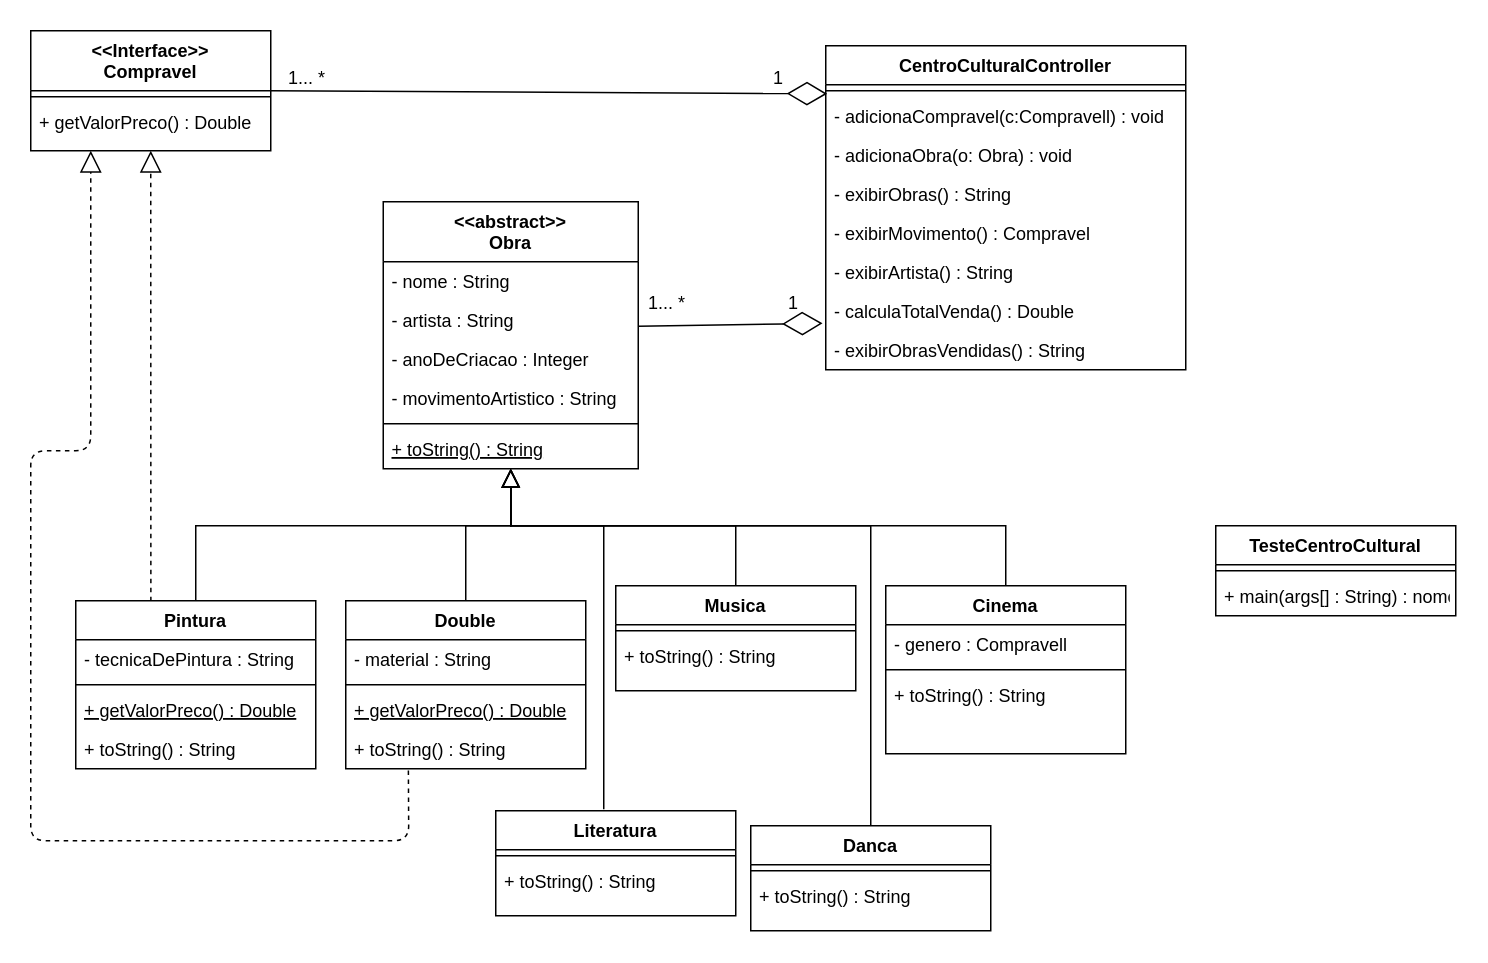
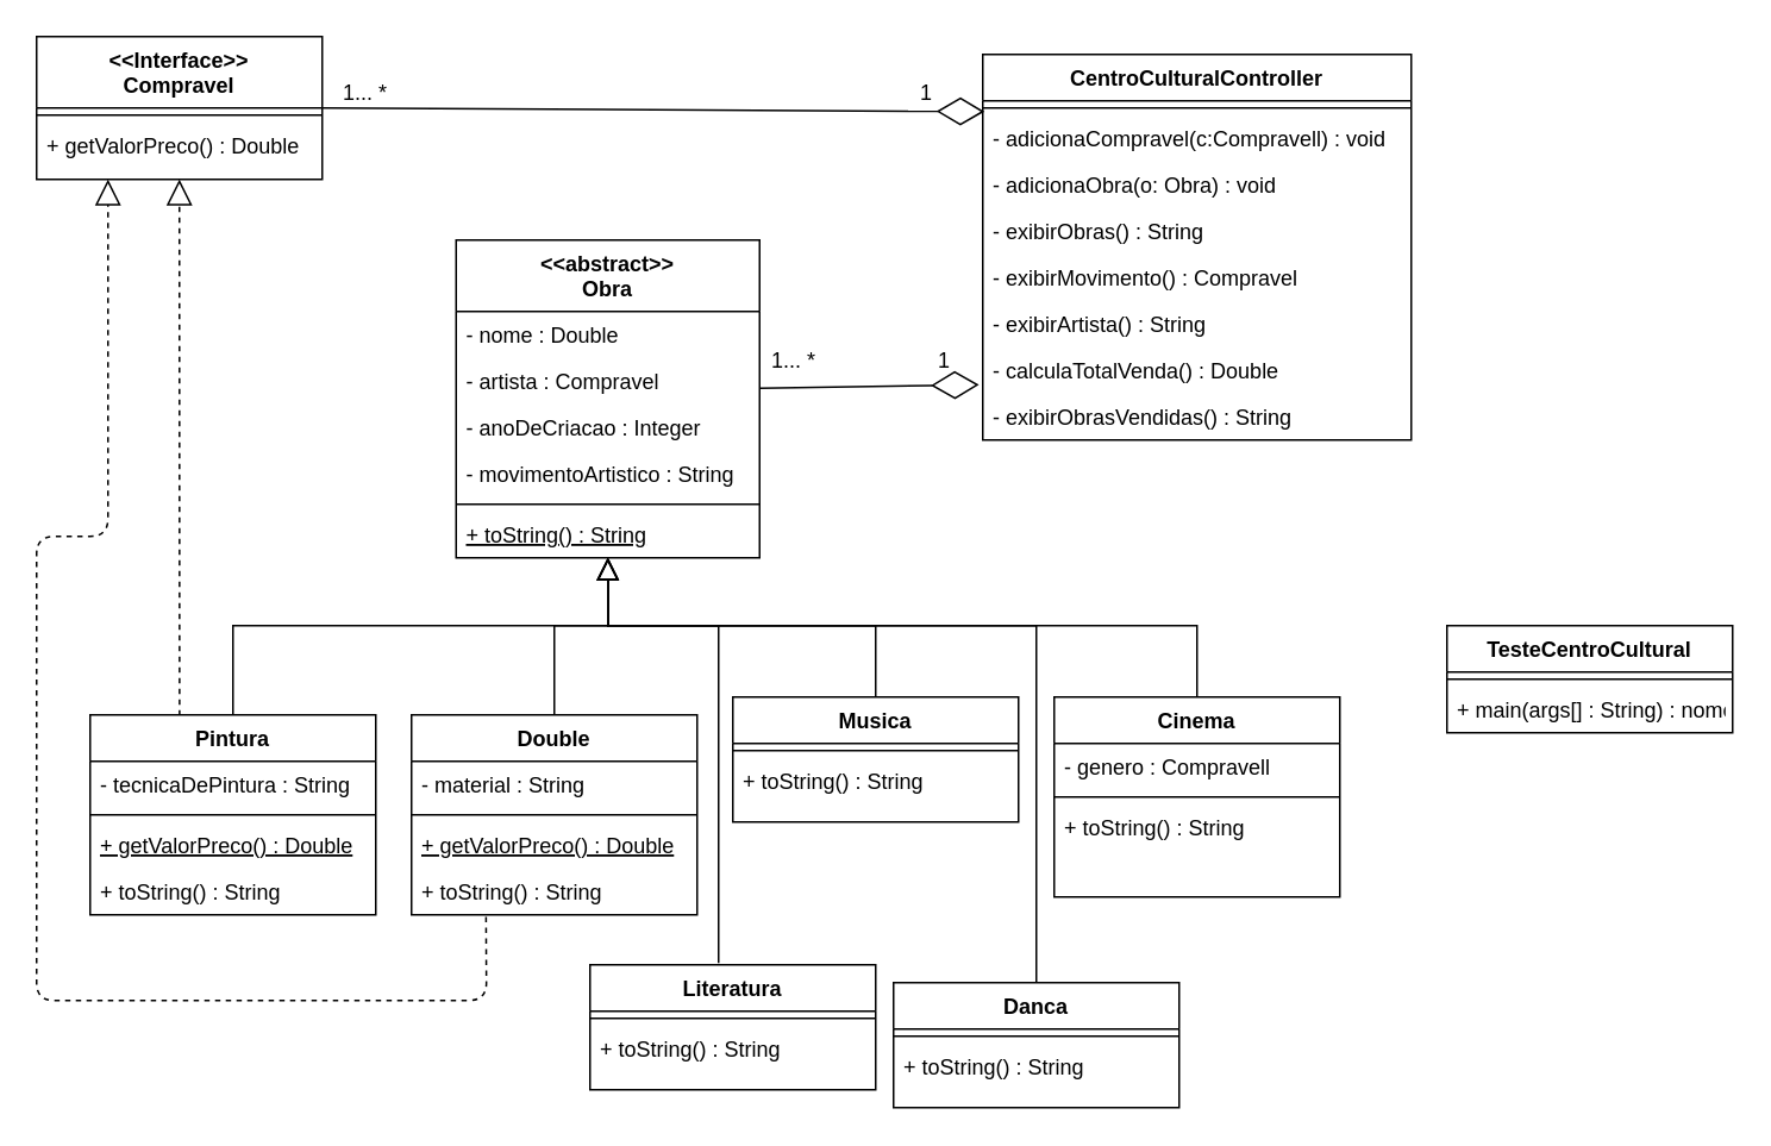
- <mxCell id="49" value="- nome : String" style="text;align=left;verticalAlign=top;spacingLeft=4;spacingRight=4;overflow=hidden;rotatable=0;points=[[0,0.5],[1,0.5]];portConstraint=eastwest;" parent="48" vertex="1"><mxGeometry y="40" width="170" height="26" as="geometry" /></mxCell>
+ <mxCell id="49" value="- nome : Double" style="text;align=left;verticalAlign=top;spacingLeft=4;spacingRight=4;overflow=hidden;rotatable=0;points=[[0,0.5],[1,0.5]];portConstraint=eastwest;" parent="48" vertex="1"><mxGeometry y="40" width="170" height="26" as="geometry" /></mxCell>
- <mxCell id="50" value="- artista : String" style="text;align=left;verticalAlign=top;spacingLeft=4;spacingRight=4;overflow=hidden;rotatable=0;points=[[0,0.5],[1,0.5]];portConstraint=eastwest;" parent="48" vertex="1"><mxGeometry y="66" width="170" height="26" as="geometry" /></mxCell>
+ <mxCell id="50" value="- artista : Compravel" style="text;align=left;verticalAlign=top;spacingLeft=4;spacingRight=4;overflow=hidden;rotatable=0;points=[[0,0.5],[1,0.5]];portConstraint=eastwest;" parent="48" vertex="1"><mxGeometry y="66" width="170" height="26" as="geometry" /></mxCell>
